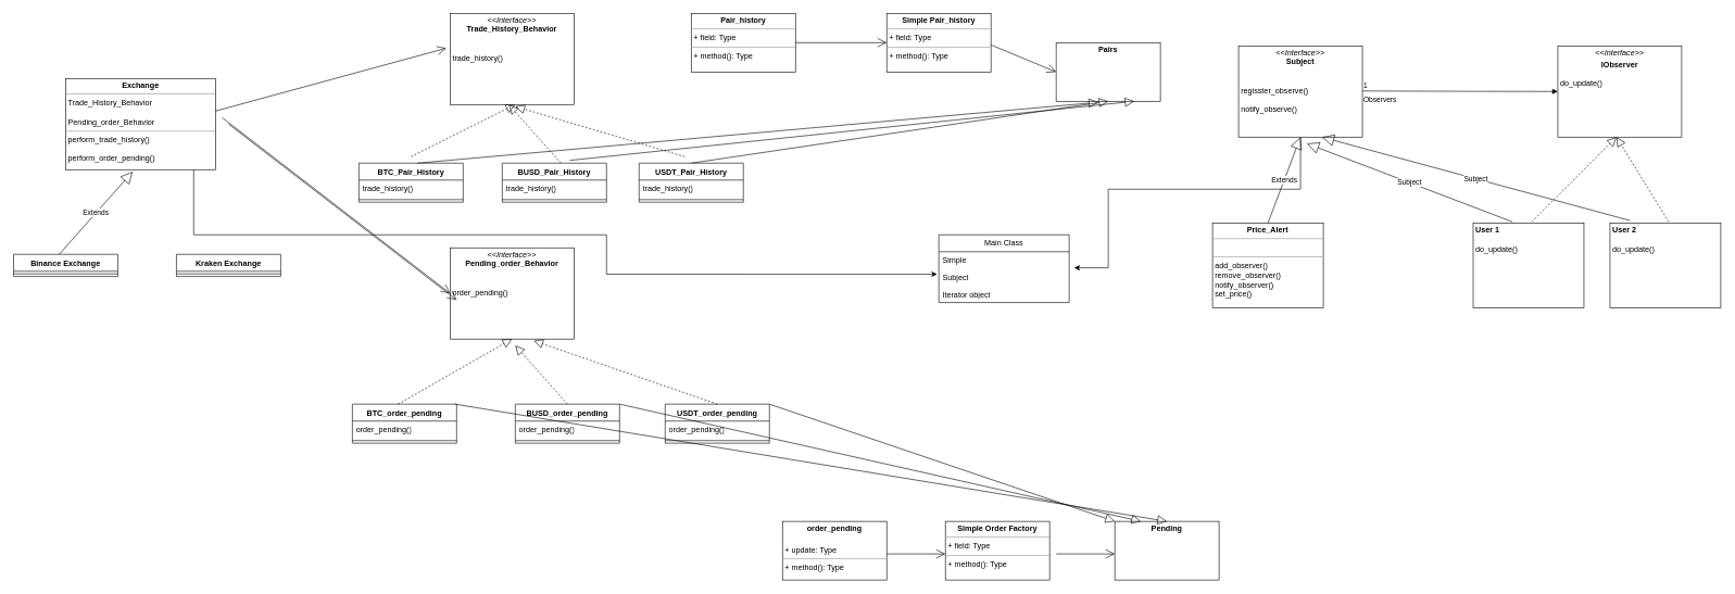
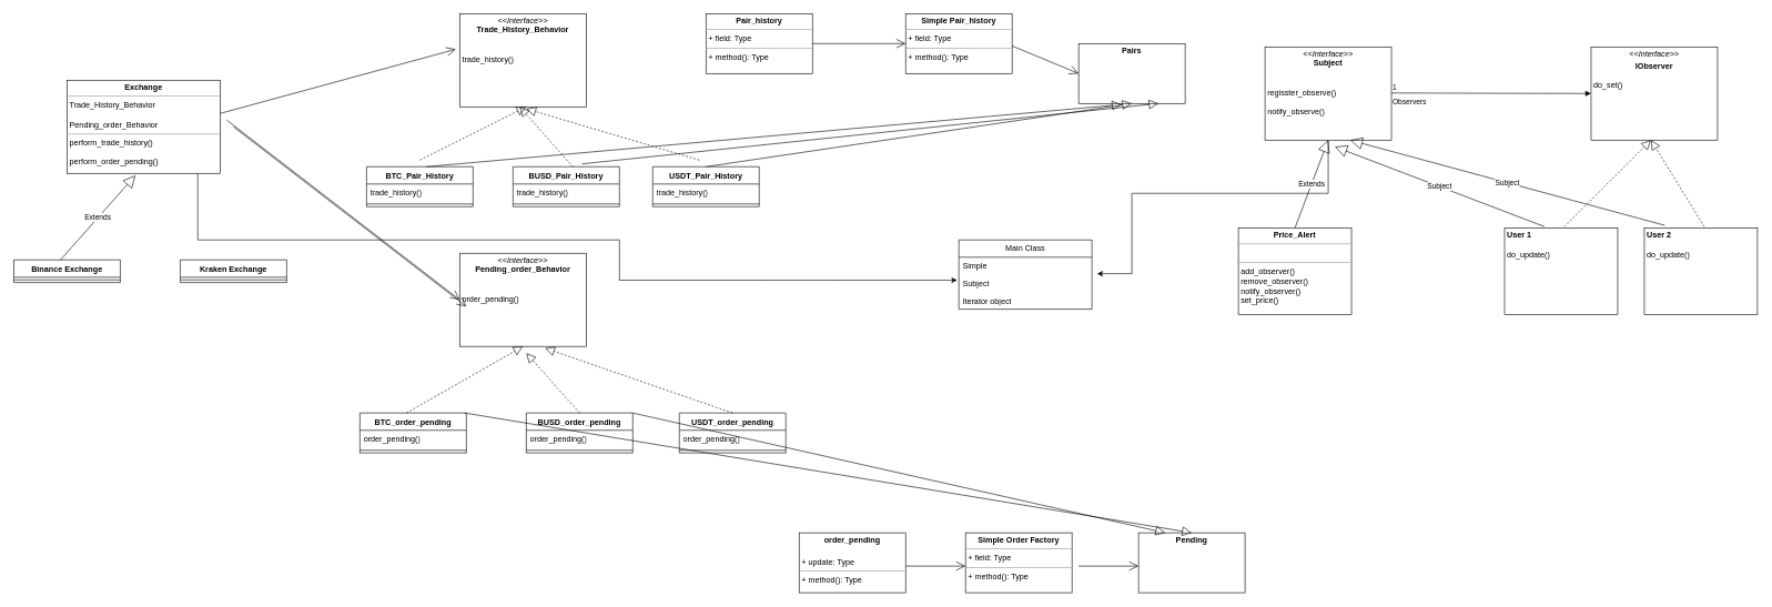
- <mxCell id="41" value="&lt;p style=&quot;margin:0px;margin-top:4px;text-align:center;&quot;&gt;&lt;i&gt;&amp;lt;&amp;lt;Interface&amp;gt;&amp;gt;&lt;/i&gt;&lt;br&gt;&lt;/p&gt;&lt;p style=&quot;margin:0px;margin-top:4px;text-align:center;&quot;&gt;&lt;b&gt;IObserver&lt;/b&gt;&lt;/p&gt;&lt;p style=&quot;margin:0px;margin-left:4px;&quot;&gt;&lt;br&gt;&lt;/p&gt;&lt;p style=&quot;margin:0px;margin-left:4px;&quot;&gt;do_update()&lt;/p&gt;" style="verticalAlign=top;align=left;overflow=fill;fontSize=12;fontFamily=Helvetica;html=1;whiteSpace=wrap;" vertex="1" parent="1"><mxGeometry x="2390" y="70" width="190" height="140" as="geometry" /></mxCell>
+ <mxCell id="41" value="&lt;p style=&quot;margin:0px;margin-top:4px;text-align:center;&quot;&gt;&lt;i&gt;&amp;lt;&amp;lt;Interface&amp;gt;&amp;gt;&lt;/i&gt;&lt;br&gt;&lt;/p&gt;&lt;p style=&quot;margin:0px;margin-top:4px;text-align:center;&quot;&gt;&lt;b&gt;IObserver&lt;/b&gt;&lt;/p&gt;&lt;p style=&quot;margin:0px;margin-left:4px;&quot;&gt;&lt;br&gt;&lt;/p&gt;&lt;p style=&quot;margin:0px;margin-left:4px;&quot;&gt;do_set()&lt;/p&gt;" style="verticalAlign=top;align=left;overflow=fill;fontSize=12;fontFamily=Helvetica;html=1;whiteSpace=wrap;" vertex="1" parent="1"><mxGeometry x="2390" y="70" width="190" height="140" as="geometry" /></mxCell>
- <mxCell id="63" value="" style="endArrow=block;endFill=0;endSize=12;html=1;rounded=0;exitX=1;exitY=0;exitDx=0;exitDy=0;entryX=0;entryY=0;entryDx=0;entryDy=0;" edge="1" parent="1" source="20" target="60"><mxGeometry width="160" relative="1" as="geometry"><mxPoint x="960" y="630" as="sourcePoint" /><mxPoint x="1710" y="500" as="targetPoint" /></mxGeometry></mxCell>
